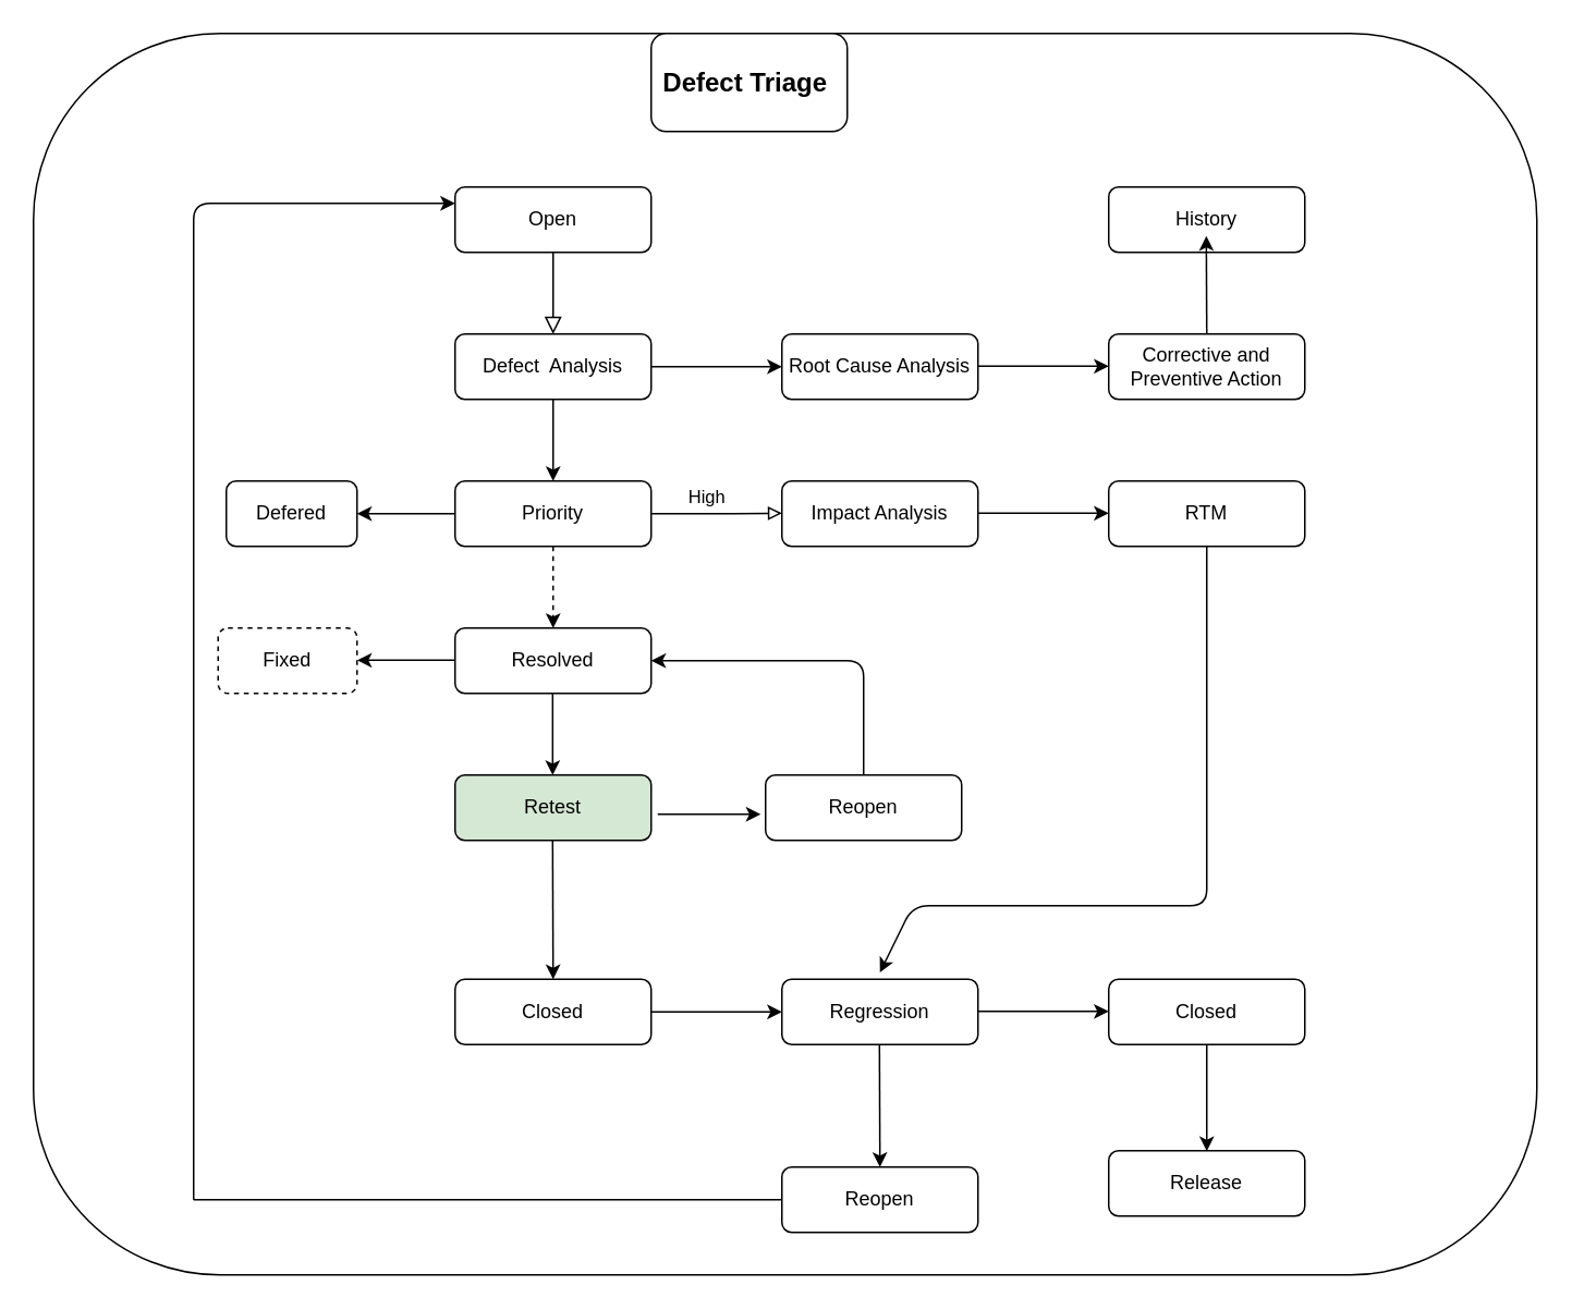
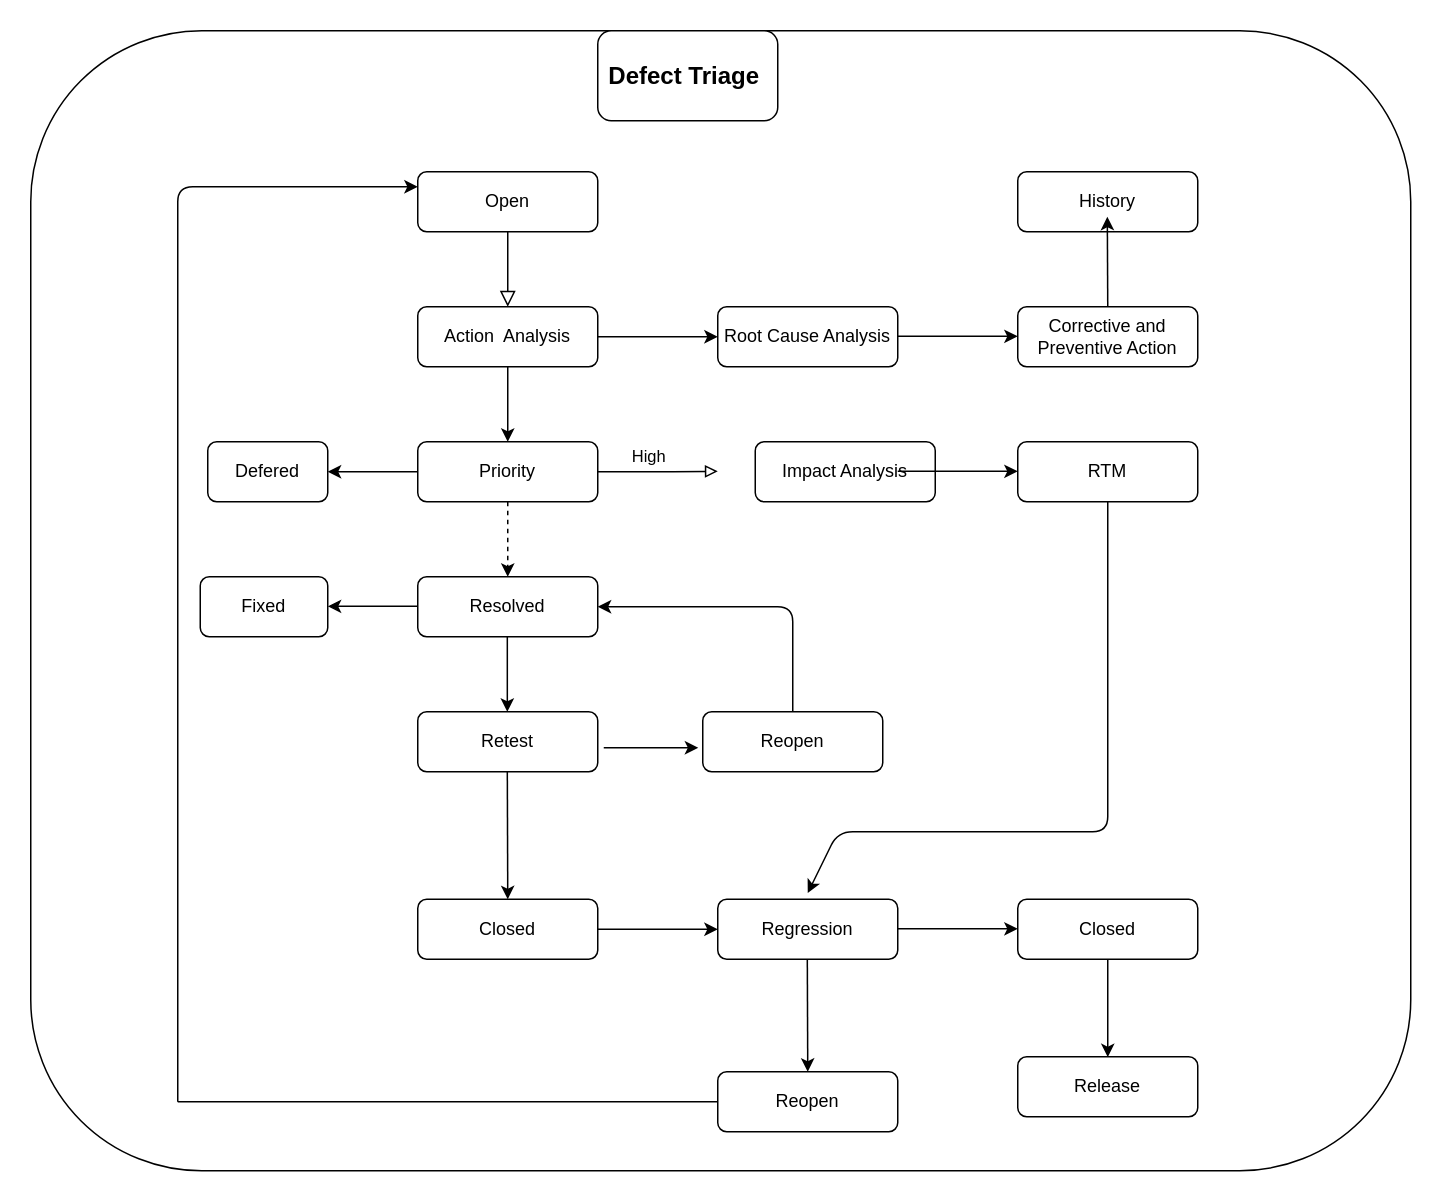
- <mxCell id="11" value="Defect&amp;nbsp; Analysis" style="rounded=1;whiteSpace=wrap;html=1;fontSize=12;glass=0;strokeWidth=1;shadow=0;" vertex="1" parent="4"><mxGeometry x="160" y="90" width="120" height="40" as="geometry" /></mxCell>
+ <mxCell id="11" value="Action&amp;nbsp; Analysis" style="rounded=1;whiteSpace=wrap;html=1;fontSize=12;glass=0;strokeWidth=1;shadow=0;" vertex="1" parent="4"><mxGeometry x="160" y="90" width="120" height="40" as="geometry" /></mxCell>
- <mxCell id="18" value="Impact Analysis" style="rounded=1;whiteSpace=wrap;html=1;fontSize=12;glass=0;strokeWidth=1;shadow=0;" vertex="1" parent="4"><mxGeometry x="360" y="180" width="120" height="40" as="geometry" /></mxCell>
+ <mxCell id="18" value="Impact Analysis" style="rounded=1;whiteSpace=wrap;html=1;fontSize=12;glass=0;strokeWidth=1;shadow=0;" vertex="1" parent="4"><mxGeometry x="385" y="180" width="120" height="40" as="geometry" /></mxCell>
- <mxCell id="42" value="Fixed" style="rounded=1;whiteSpace=wrap;html=1;fontSize=12;glass=0;strokeWidth=1;shadow=0;dashed=1;" vertex="1" parent="4"><mxGeometry x="15" y="270" width="85" height="40" as="geometry" /></mxCell>
+ <mxCell id="42" value="Fixed" style="rounded=1;whiteSpace=wrap;html=1;fontSize=12;glass=0;strokeWidth=1;shadow=0;" vertex="1" parent="4"><mxGeometry x="15" y="270" width="85" height="40" as="geometry" /></mxCell>
- <mxCell id="9" value="Retest" style="rounded=1;whiteSpace=wrap;html=1;fontSize=12;glass=0;strokeWidth=1;shadow=0;fillColor=#d5e8d4;" parent="4" vertex="1"><mxGeometry x="160" y="360" width="120" height="40" as="geometry" /></mxCell>
+ <mxCell id="9" value="Retest" style="rounded=1;whiteSpace=wrap;html=1;fontSize=12;glass=0;strokeWidth=1;shadow=0;" parent="4" vertex="1"><mxGeometry x="160" y="360" width="120" height="40" as="geometry" /></mxCell>
